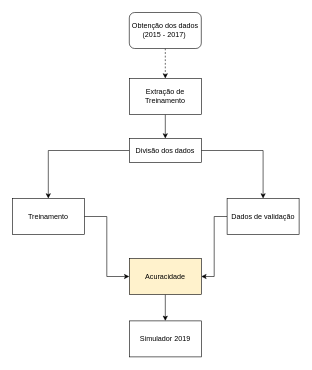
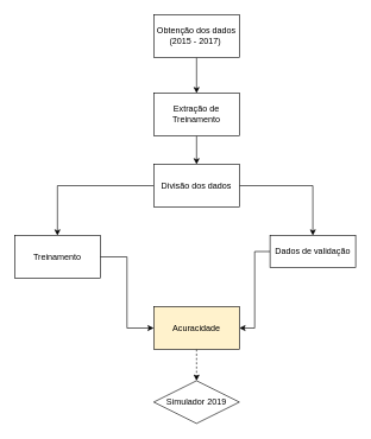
- <mxCell id="3" value="Obtenção dos dados&lt;br&gt;(2015 - 2017)&amp;nbsp;&lt;br&gt;" style="whiteSpace=wrap;html=1;rounded=1;" vertex="1" parent="1"><mxGeometry x="215" y="20" width="120" height="60" as="geometry" /></mxCell>
+ <mxCell id="3" value="Obtenção dos dados&lt;br&gt;(2015 - 2017)&amp;nbsp;&lt;br&gt;" style="rounded=0;whiteSpace=wrap;html=1;" vertex="1" parent="1"><mxGeometry x="215" y="20" width="120" height="60" as="geometry" /></mxCell>
- <mxCell id="2" style="edgeStyle=orthogonalEdgeStyle;rounded=0;orthogonalLoop=1;jettySize=auto;html=1;dashed=1;" edge="1" parent="1" source="3" target="5"><mxGeometry relative="1" as="geometry" /></mxCell>
+ <mxCell id="2" style="edgeStyle=orthogonalEdgeStyle;rounded=0;orthogonalLoop=1;jettySize=auto;html=1;" edge="1" parent="1" source="3" target="5"><mxGeometry relative="1" as="geometry" /></mxCell>
- <mxCell id="8" value="Divisão dos dados&lt;br&gt;" style="rounded=0;whiteSpace=wrap;html=1;" vertex="1" parent="1"><mxGeometry x="215" y="230" width="120" height="40" as="geometry" /></mxCell>
+ <mxCell id="8" value="Divisão dos dados&lt;br&gt;" style="rounded=0;whiteSpace=wrap;html=1;" vertex="1" parent="1"><mxGeometry x="215" y="230" width="120" height="60" as="geometry" /></mxCell>
- <mxCell id="12" value="Dados de validação" style="rounded=0;whiteSpace=wrap;html=1;" vertex="1" parent="1"><mxGeometry x="378" y="330" width="120" height="60" as="geometry" /></mxCell>
+ <mxCell id="12" value="Dados de validação" style="rounded=0;whiteSpace=wrap;html=1;" vertex="1" parent="1"><mxGeometry x="378" y="330" width="120" height="45" as="geometry" /></mxCell>
- <mxCell id="13" style="edgeStyle=orthogonalEdgeStyle;rounded=0;orthogonalLoop=1;jettySize=auto;html=1;" edge="1" parent="1" source="14" target="15"><mxGeometry relative="1" as="geometry" /></mxCell>
+ <mxCell id="13" style="edgeStyle=orthogonalEdgeStyle;rounded=0;orthogonalLoop=1;jettySize=auto;html=1;dashed=1;" edge="1" parent="1" source="14" target="15"><mxGeometry relative="1" as="geometry" /></mxCell>
- <mxCell id="15" value="Simulador 2019" style="rounded=0;whiteSpace=wrap;html=1;" vertex="1" parent="1"><mxGeometry x="215" y="534" width="120" height="60" as="geometry" /></mxCell>
+ <mxCell id="15" value="Simulador 2019" style="rhombus;whiteSpace=wrap;html=1;" vertex="1" parent="1"><mxGeometry x="215" y="534" width="120" height="60" as="geometry" /></mxCell>
